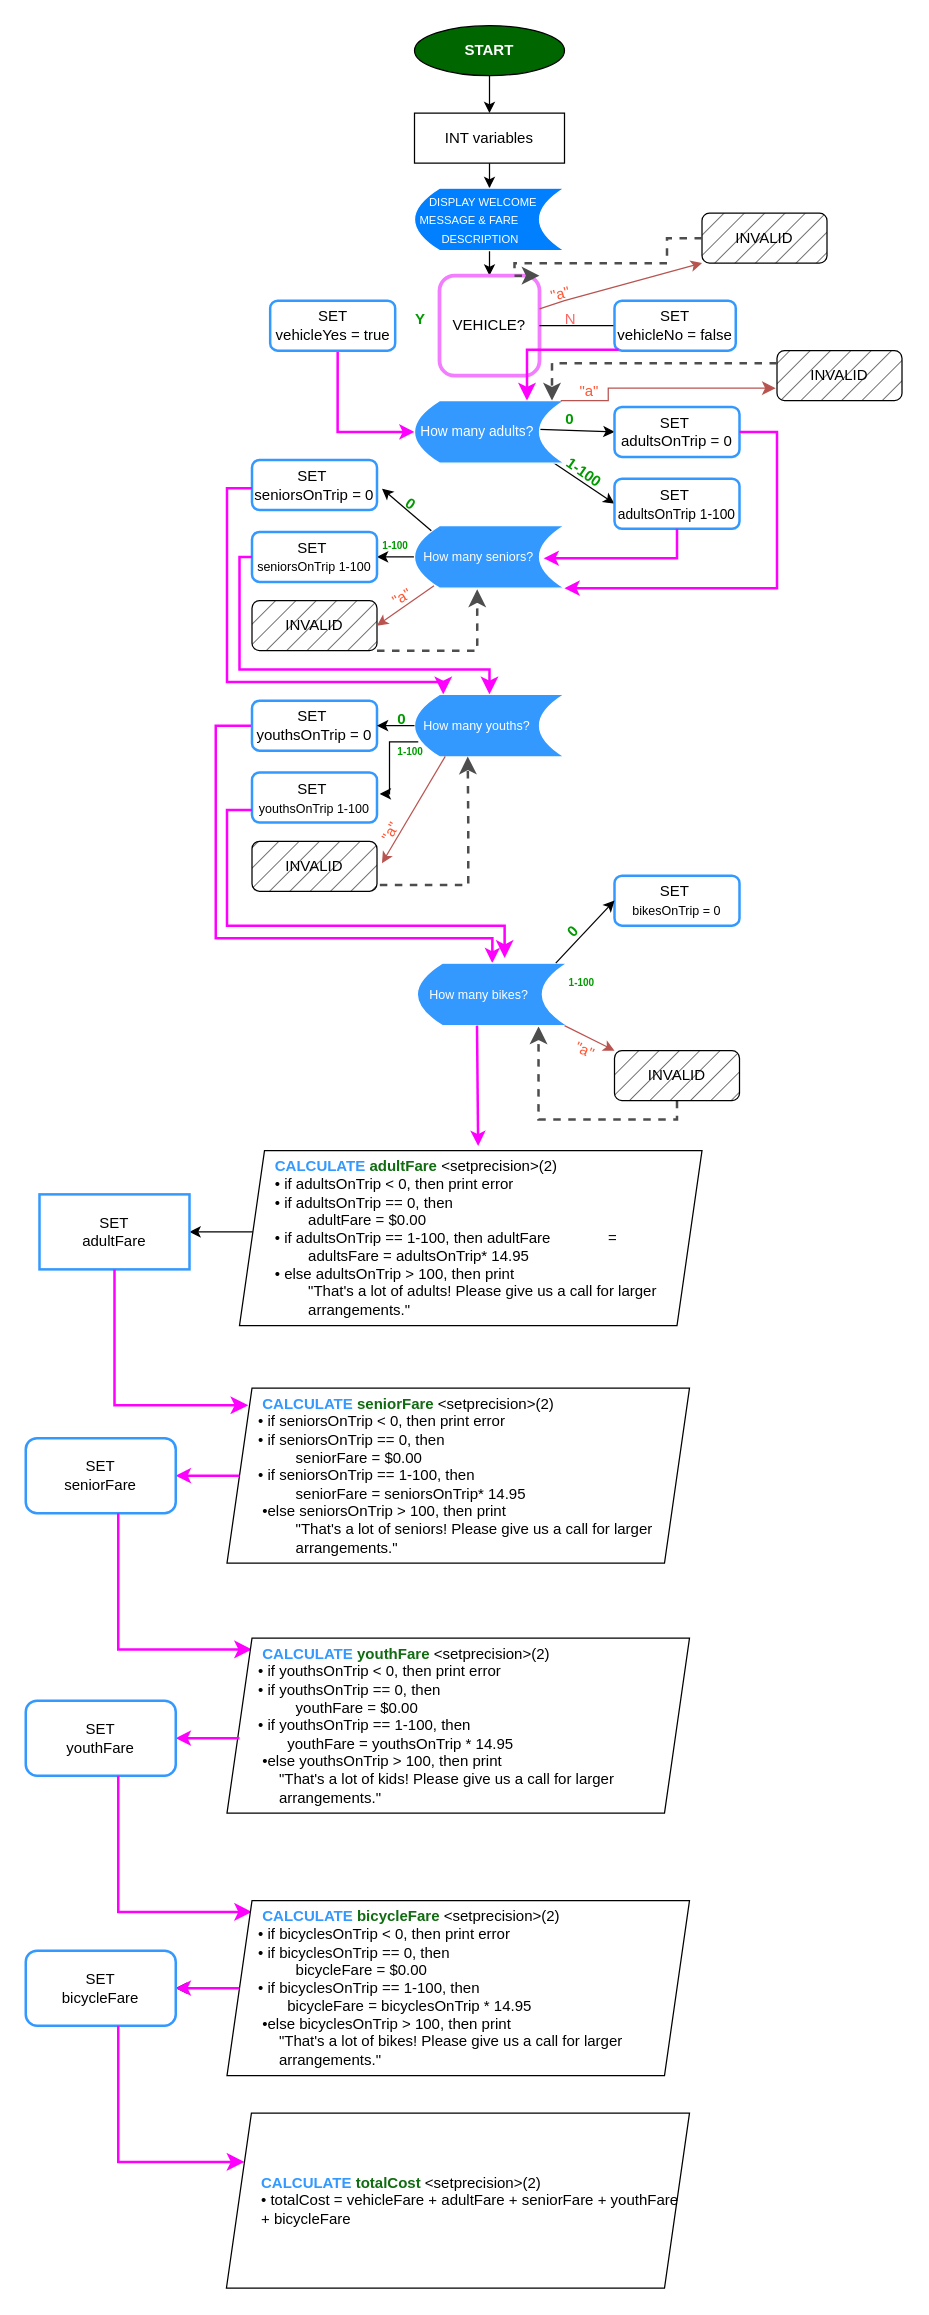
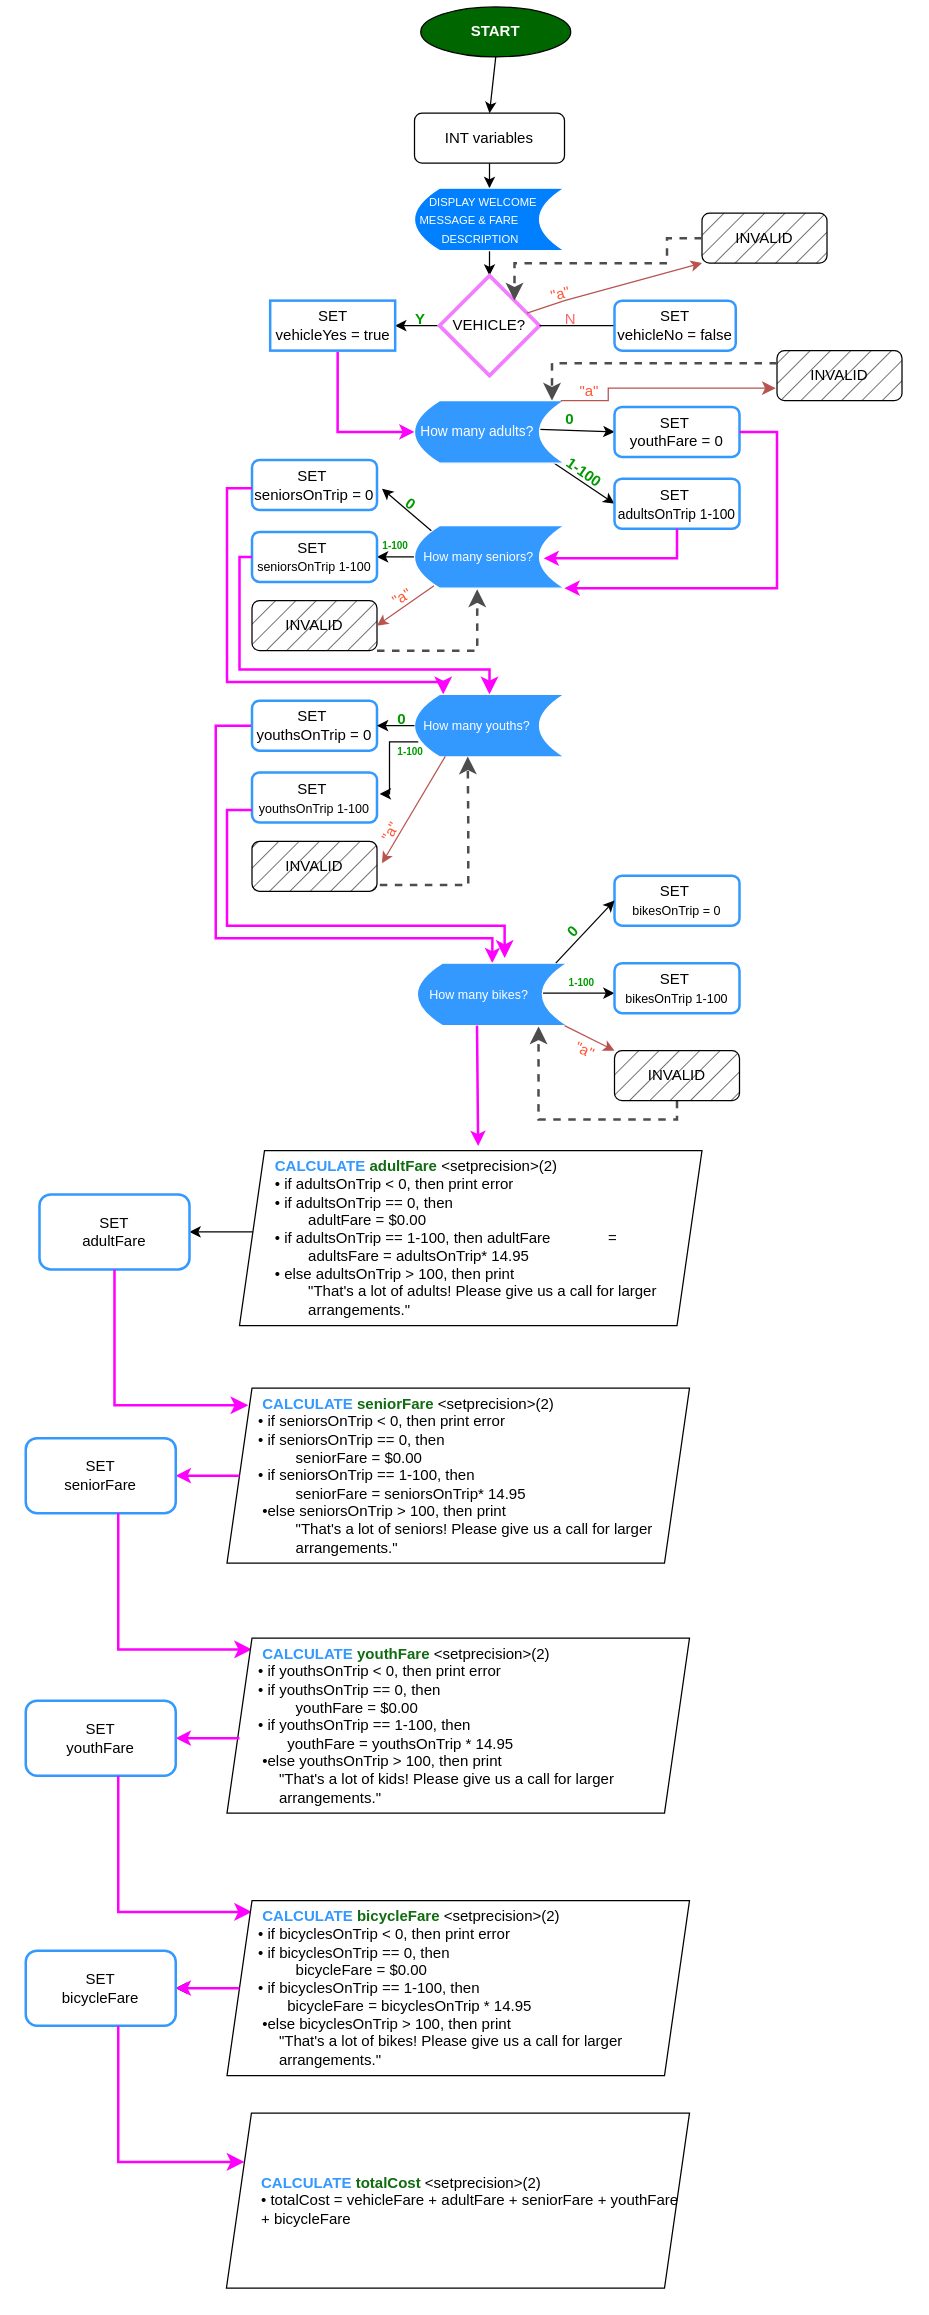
- <mxCell id="7" value="START" style="ellipse;whiteSpace=wrap;html=1;fillColor=#006600;fontStyle=1;fontColor=#FFFFFF;" vertex="1" parent="1"><mxGeometry x="331" y="20" width="120" height="40" as="geometry" /></mxCell>
+ <mxCell id="7" value="START" style="ellipse;whiteSpace=wrap;html=1;fillColor=#006600;fontStyle=1;fontColor=#FFFFFF;" vertex="1" parent="1"><mxGeometry x="336" y="5" width="120" height="40" as="geometry" /></mxCell>
- <mxCell id="5" value="INT variables" style="whiteSpace=wrap;html=1;fontSize=12;glass=0;strokeWidth=1;shadow=0;rounded=0;" parent="1" vertex="1"><mxGeometry x="331" y="90" width="120" height="40" as="geometry" /></mxCell>
+ <mxCell id="5" value="INT variables" style="rounded=1;whiteSpace=wrap;html=1;fontSize=12;glass=0;strokeWidth=1;shadow=0;" parent="1" vertex="1"><mxGeometry x="331" y="90" width="120" height="40" as="geometry" /></mxCell>
- <mxCell id="16" value="SET &lt;br&gt;vehicleYes = true" style="rounded=1;whiteSpace=wrap;html=1;strokeColor=#3399FF;strokeWidth=2;" vertex="1" parent="1"><mxGeometry x="215.54" y="240" width="100" height="40" as="geometry" /></mxCell>
+ <mxCell id="16" value="SET &lt;br&gt;vehicleYes = true" style="whiteSpace=wrap;html=1;strokeColor=#3399FF;strokeWidth=2;rounded=0;" vertex="1" parent="1"><mxGeometry x="215.54" y="240" width="100" height="40" as="geometry" /></mxCell>
+ <mxCell id="11" value="" style="edgeStyle=orthogonalEdgeStyle;rounded=0;orthogonalLoop=1;jettySize=auto;html=1;" edge="1" parent="1" source="12" target="16"><mxGeometry relative="1" as="geometry" /></mxCell>
- <mxCell id="12" value="VEHICLE?" style="whiteSpace=wrap;html=1;strokeColor=#F27DFF;strokeWidth=3;rounded=1;" vertex="1" parent="1"><mxGeometry x="351" y="220" width="80" height="80" as="geometry" /></mxCell>
+ <mxCell id="12" value="VEHICLE?" style="rhombus;whiteSpace=wrap;html=1;strokeColor=#F27DFF;strokeWidth=3;" vertex="1" parent="1"><mxGeometry x="351" y="220" width="80" height="80" as="geometry" /></mxCell>
- <mxCell id="59" value="" style="edgeStyle=segmentEdgeStyle;endArrow=classic;html=1;curved=0;rounded=0;endSize=8;startSize=8;entryX=0.75;entryY=0;entryDx=0;entryDy=0;exitX=0.034;exitY=0.983;exitDx=0;exitDy=0;exitPerimeter=0;strokeColor=#FF00FF;strokeWidth=2;" edge="1" parent="1" source="57" target="17"><mxGeometry width="50" height="50" relative="1" as="geometry"><mxPoint x="476" y="280" as="sourcePoint" /><mxPoint x="461" y="240" as="targetPoint" /><Array as="points"><mxPoint x="421" y="279" /></Array></mxGeometry></mxCell>
- <mxCell id="18" value="SET&amp;nbsp;&lt;br&gt;adultsOnTrip = 0" style="rounded=1;whiteSpace=wrap;html=1;strokeWidth=2;strokeColor=#3399FF;" vertex="1" parent="1"><mxGeometry x="491" y="325" width="100" height="40" as="geometry" /></mxCell>
+ <mxCell id="18" value="SET&amp;nbsp;&lt;br&gt;youthFare = 0" style="rounded=1;whiteSpace=wrap;html=1;strokeWidth=2;strokeColor=#3399FF;" vertex="1" parent="1"><mxGeometry x="491" y="325" width="100" height="40" as="geometry" /></mxCell>
+ <mxCell id="61" value="SET&amp;nbsp;&lt;br&gt;&lt;font style=&quot;font-size: 10px;&quot;&gt;bikesOnTrip 1-100&lt;/font&gt;" style="rounded=1;whiteSpace=wrap;html=1;strokeColor=#3399FF;strokeWidth=2;" vertex="1" parent="1"><mxGeometry x="491" y="770" width="100" height="40" as="geometry" /></mxCell>
+ <mxCell id="55" value="" style="edgeStyle=orthogonalEdgeStyle;rounded=0;orthogonalLoop=1;jettySize=auto;html=1;exitX=0.831;exitY=0.446;exitDx=0;exitDy=0;exitPerimeter=0;" edge="1" parent="1" source="56" target="61"><mxGeometry relative="1" as="geometry"><Array as="points"><mxPoint x="431" y="792" /><mxPoint x="431" y="794" /></Array></mxGeometry></mxCell>
- <mxCell id="75" value="SET&lt;br&gt;adultFare" style="whiteSpace=wrap;html=1;strokeWidth=2;strokeColor=#3399FF;rounded=0;" vertex="1" parent="1"><mxGeometry x="31" y="955" width="120" height="60" as="geometry" /></mxCell>
+ <mxCell id="75" value="SET&lt;br&gt;adultFare" style="rounded=1;whiteSpace=wrap;html=1;strokeWidth=2;strokeColor=#3399FF;" vertex="1" parent="1"><mxGeometry x="31" y="955" width="120" height="60" as="geometry" /></mxCell>
